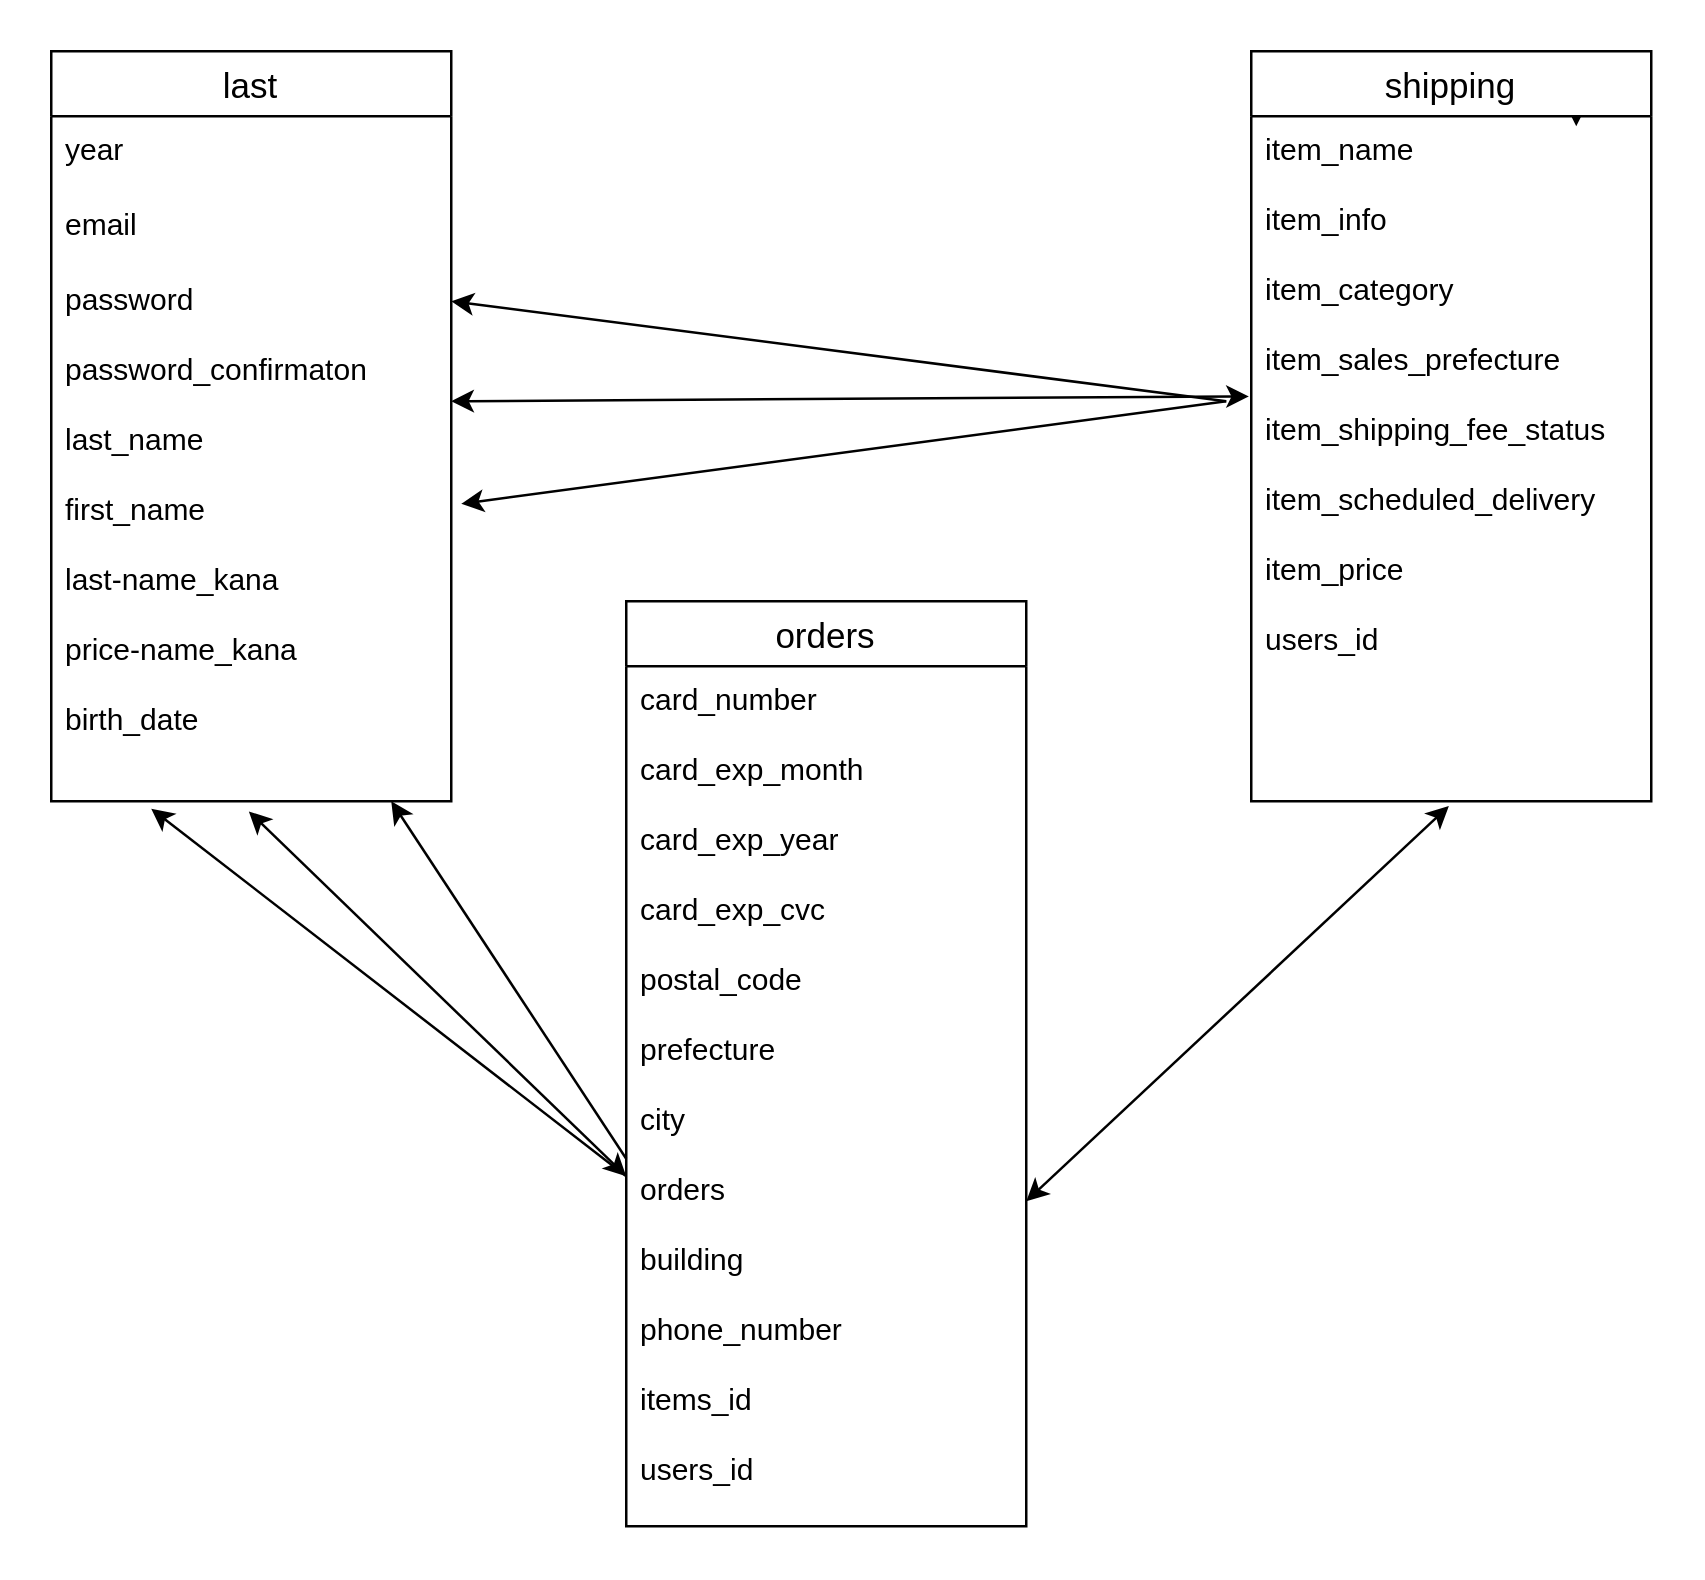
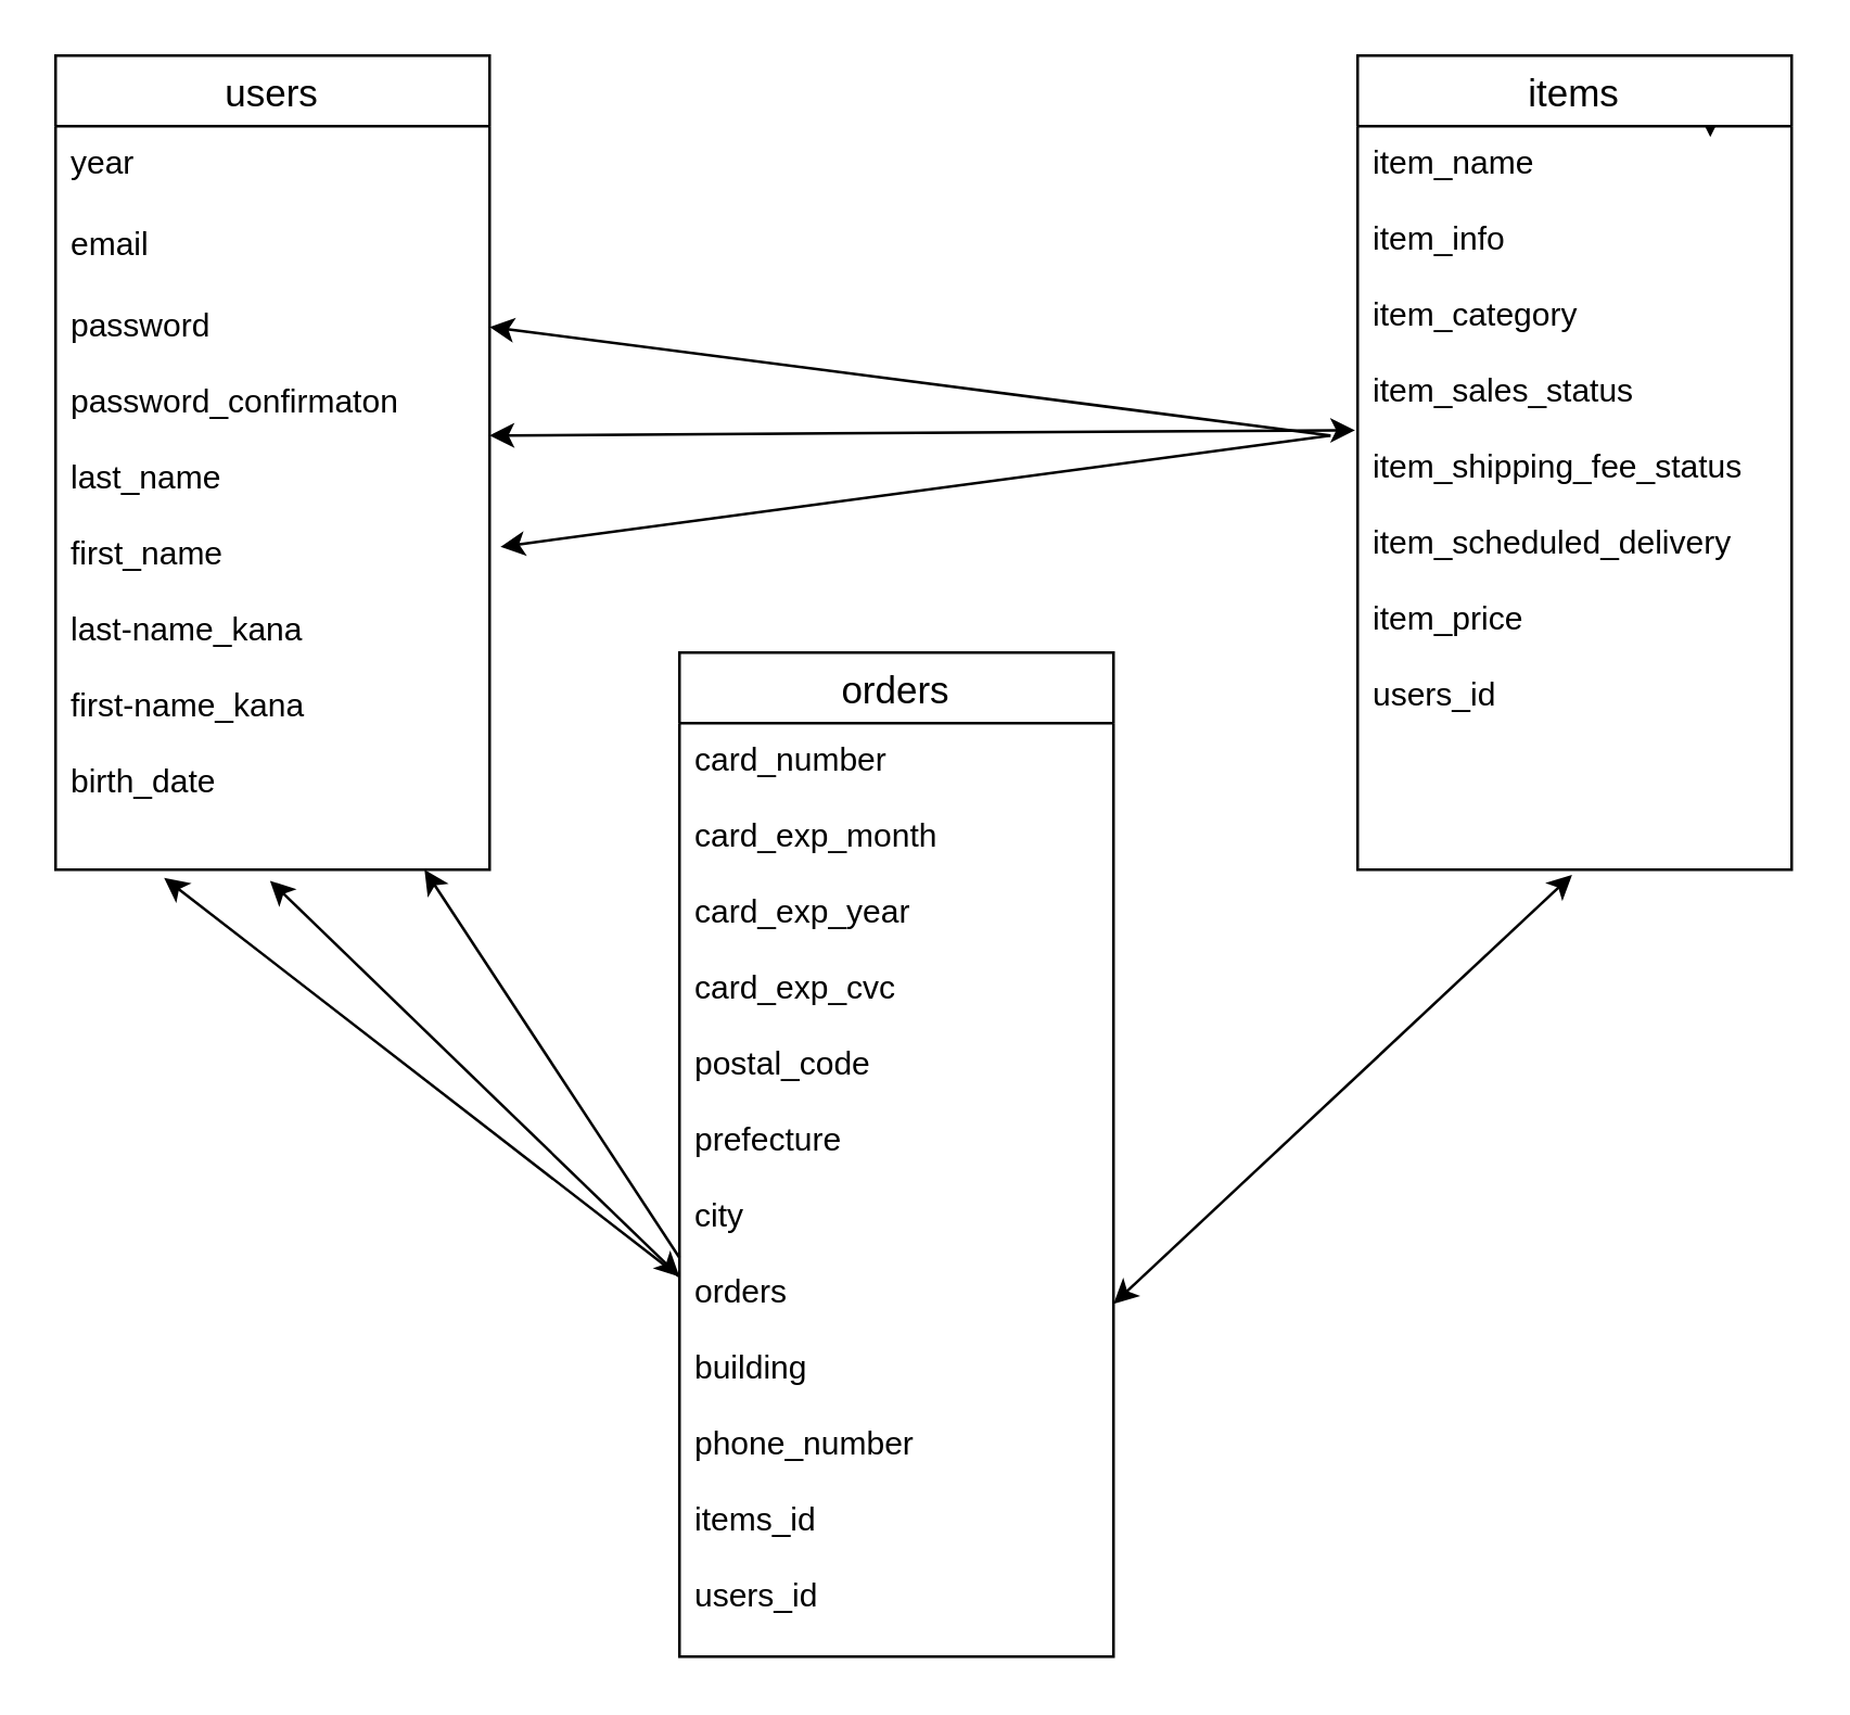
- <mxCell id="5" value="last" style="swimlane;fontStyle=0;childLayout=stackLayout;horizontal=1;startSize=26;horizontalStack=0;resizeParent=1;resizeParentMax=0;resizeLast=0;collapsible=1;marginBottom=0;align=center;fontSize=14;" vertex="1" parent="1"><mxGeometry x="20" y="20" width="160" height="300" as="geometry" /></mxCell>
+ <mxCell id="5" value="users" style="swimlane;fontStyle=0;childLayout=stackLayout;horizontal=1;startSize=26;horizontalStack=0;resizeParent=1;resizeParentMax=0;resizeLast=0;collapsible=1;marginBottom=0;align=center;fontSize=14;" vertex="1" parent="1"><mxGeometry x="20" y="20" width="160" height="300" as="geometry" /></mxCell>
- <mxCell id="3" value="shipping" style="swimlane;fontStyle=0;childLayout=stackLayout;horizontal=1;startSize=26;horizontalStack=0;resizeParent=1;resizeParentMax=0;resizeLast=0;collapsible=1;marginBottom=0;align=center;fontSize=14;" vertex="1" parent="1"><mxGeometry x="500" y="20" width="160" height="300" as="geometry" /></mxCell>
+ <mxCell id="3" value="items" style="swimlane;fontStyle=0;childLayout=stackLayout;horizontal=1;startSize=26;horizontalStack=0;resizeParent=1;resizeParentMax=0;resizeLast=0;collapsible=1;marginBottom=0;align=center;fontSize=14;" vertex="1" parent="1"><mxGeometry x="500" y="20" width="160" height="300" as="geometry" /></mxCell>
- <mxCell id="4" value="item_name&#10;&#10;item_info&#10;&#10;item_category&#10;&#10;item_sales_prefecture&#10;&#10;item_shipping_fee_status&#10;&#10;item_scheduled_delivery&#10;&#10;item_price&#10;&#10;users_id&#10;&#10;&#10;&#10;&#10;&#10;" style="text;strokeColor=none;fillColor=none;spacingLeft=4;spacingRight=4;overflow=hidden;rotatable=0;points=[[0,0.5],[1,0.5]];portConstraint=eastwest;fontSize=12;" vertex="1" parent="3"><mxGeometry y="26" width="160" height="274" as="geometry" /></mxCell>
+ <mxCell id="4" value="item_name&#10;&#10;item_info&#10;&#10;item_category&#10;&#10;item_sales_status&#10;&#10;item_shipping_fee_status&#10;&#10;item_scheduled_delivery&#10;&#10;item_price&#10;&#10;users_id&#10;&#10;&#10;&#10;&#10;&#10;" style="text;strokeColor=none;fillColor=none;spacingLeft=4;spacingRight=4;overflow=hidden;rotatable=0;points=[[0,0.5],[1,0.5]];portConstraint=eastwest;fontSize=12;" vertex="1" parent="3"><mxGeometry y="26" width="160" height="274" as="geometry" /></mxCell>
- <mxCell id="8" value="password&#10;&#10;password_confirmaton&#10;&#10;last_name&#10;&#10;first_name&#10;&#10;last-name_kana&#10;&#10;price-name_kana&#10;&#10;birth_date&#10;&#10;" style="text;strokeColor=none;fillColor=none;spacingLeft=4;spacingRight=4;overflow=hidden;rotatable=0;points=[[0,0.5],[1,0.5]];portConstraint=eastwest;fontSize=12;" vertex="1" parent="5"><mxGeometry y="86" width="160" height="214" as="geometry" /></mxCell>
+ <mxCell id="8" value="password&#10;&#10;password_confirmaton&#10;&#10;last_name&#10;&#10;first_name&#10;&#10;last-name_kana&#10;&#10;first-name_kana&#10;&#10;birth_date&#10;&#10;" style="text;strokeColor=none;fillColor=none;spacingLeft=4;spacingRight=4;overflow=hidden;rotatable=0;points=[[0,0.5],[1,0.5]];portConstraint=eastwest;fontSize=12;" vertex="1" parent="5"><mxGeometry y="86" width="160" height="214" as="geometry" /></mxCell>
